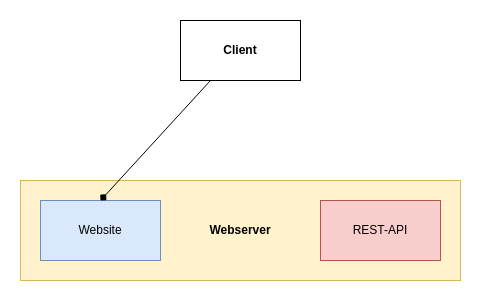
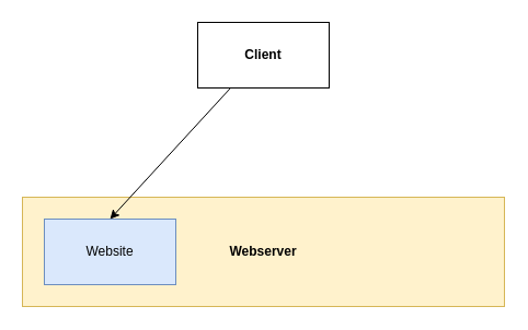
- <mxCell id="6" value="" style="endArrow=diamond;html=1;entryX=0.5;entryY=0;entryDx=0;entryDy=0;exitX=0.25;exitY=1;exitDx=0;exitDy=0;" edge="1" parent="1" source="5" target="3"><mxGeometry width="50" height="50" relative="1" as="geometry"><mxPoint x="140" y="160" as="sourcePoint" /><mxPoint x="190" y="110" as="targetPoint" /></mxGeometry></mxCell>
+ <mxCell id="6" value="" style="endArrow=classic;html=1;entryX=0.5;entryY=0;entryDx=0;entryDy=0;exitX=0.25;exitY=1;exitDx=0;exitDy=0;" edge="1" parent="1" source="5" target="3"><mxGeometry width="50" height="50" relative="1" as="geometry"><mxPoint x="140" y="160" as="sourcePoint" /><mxPoint x="190" y="110" as="targetPoint" /></mxGeometry></mxCell>
- <mxCell id="4" value="REST-API" style="rounded=0;whiteSpace=wrap;html=1;fillColor=#f8cecc;strokeColor=#b85450;" vertex="1" parent="1"><mxGeometry x="320" y="200" width="120" height="60" as="geometry" /></mxCell>
